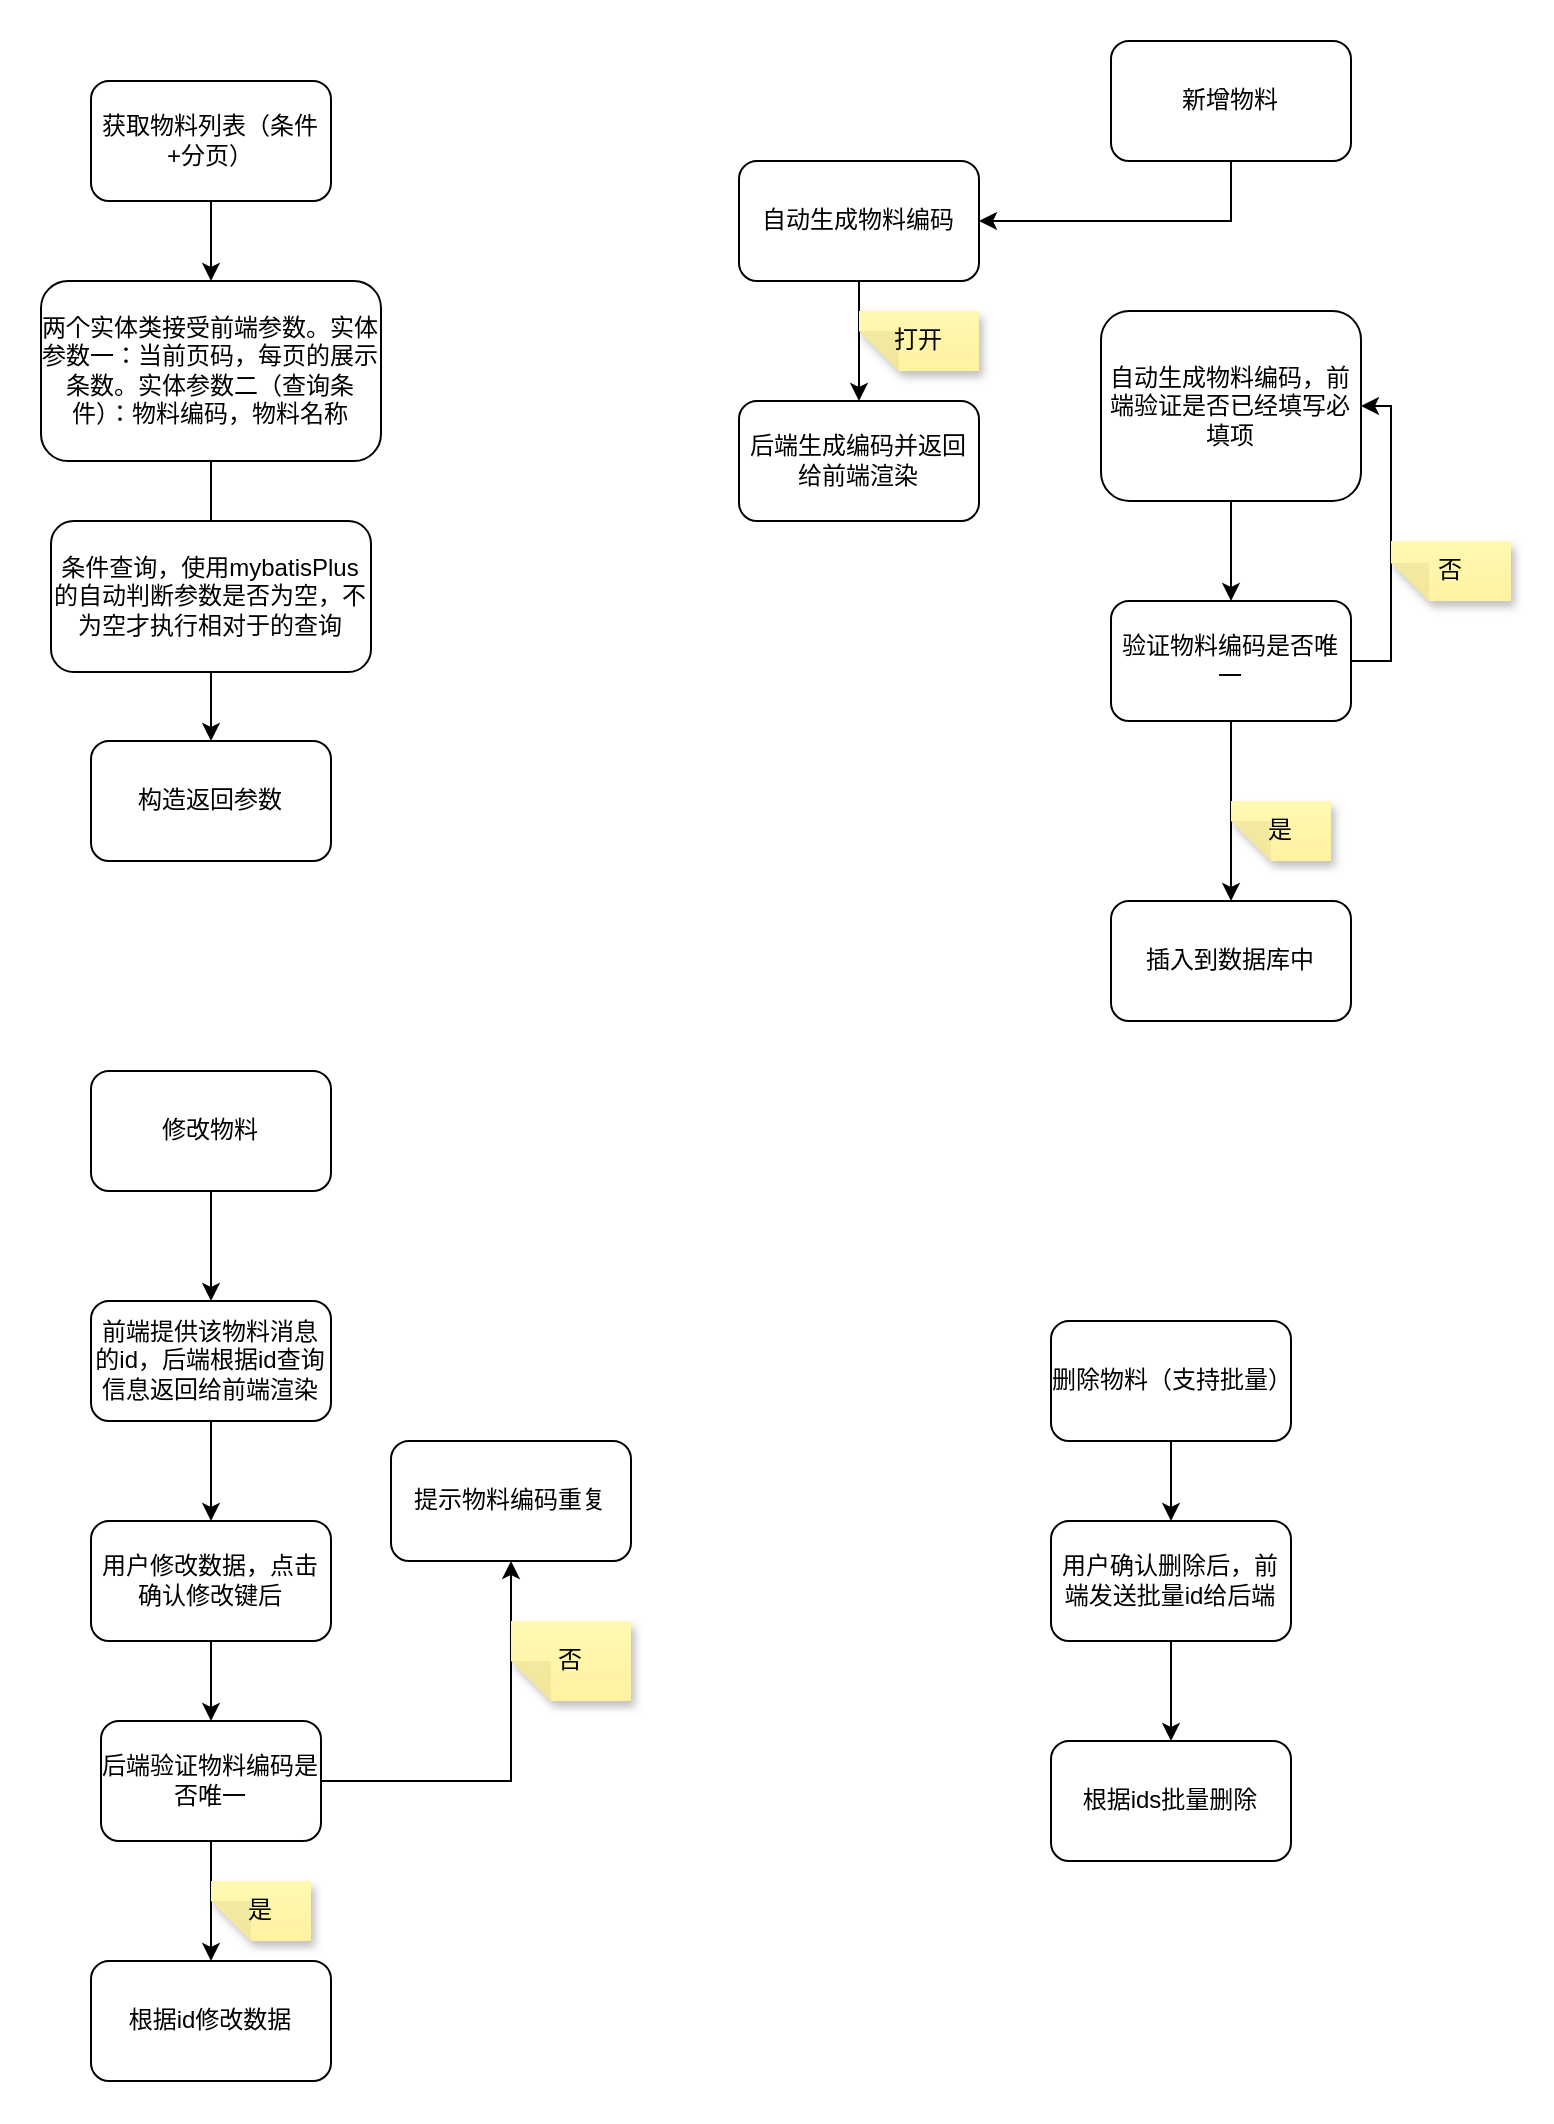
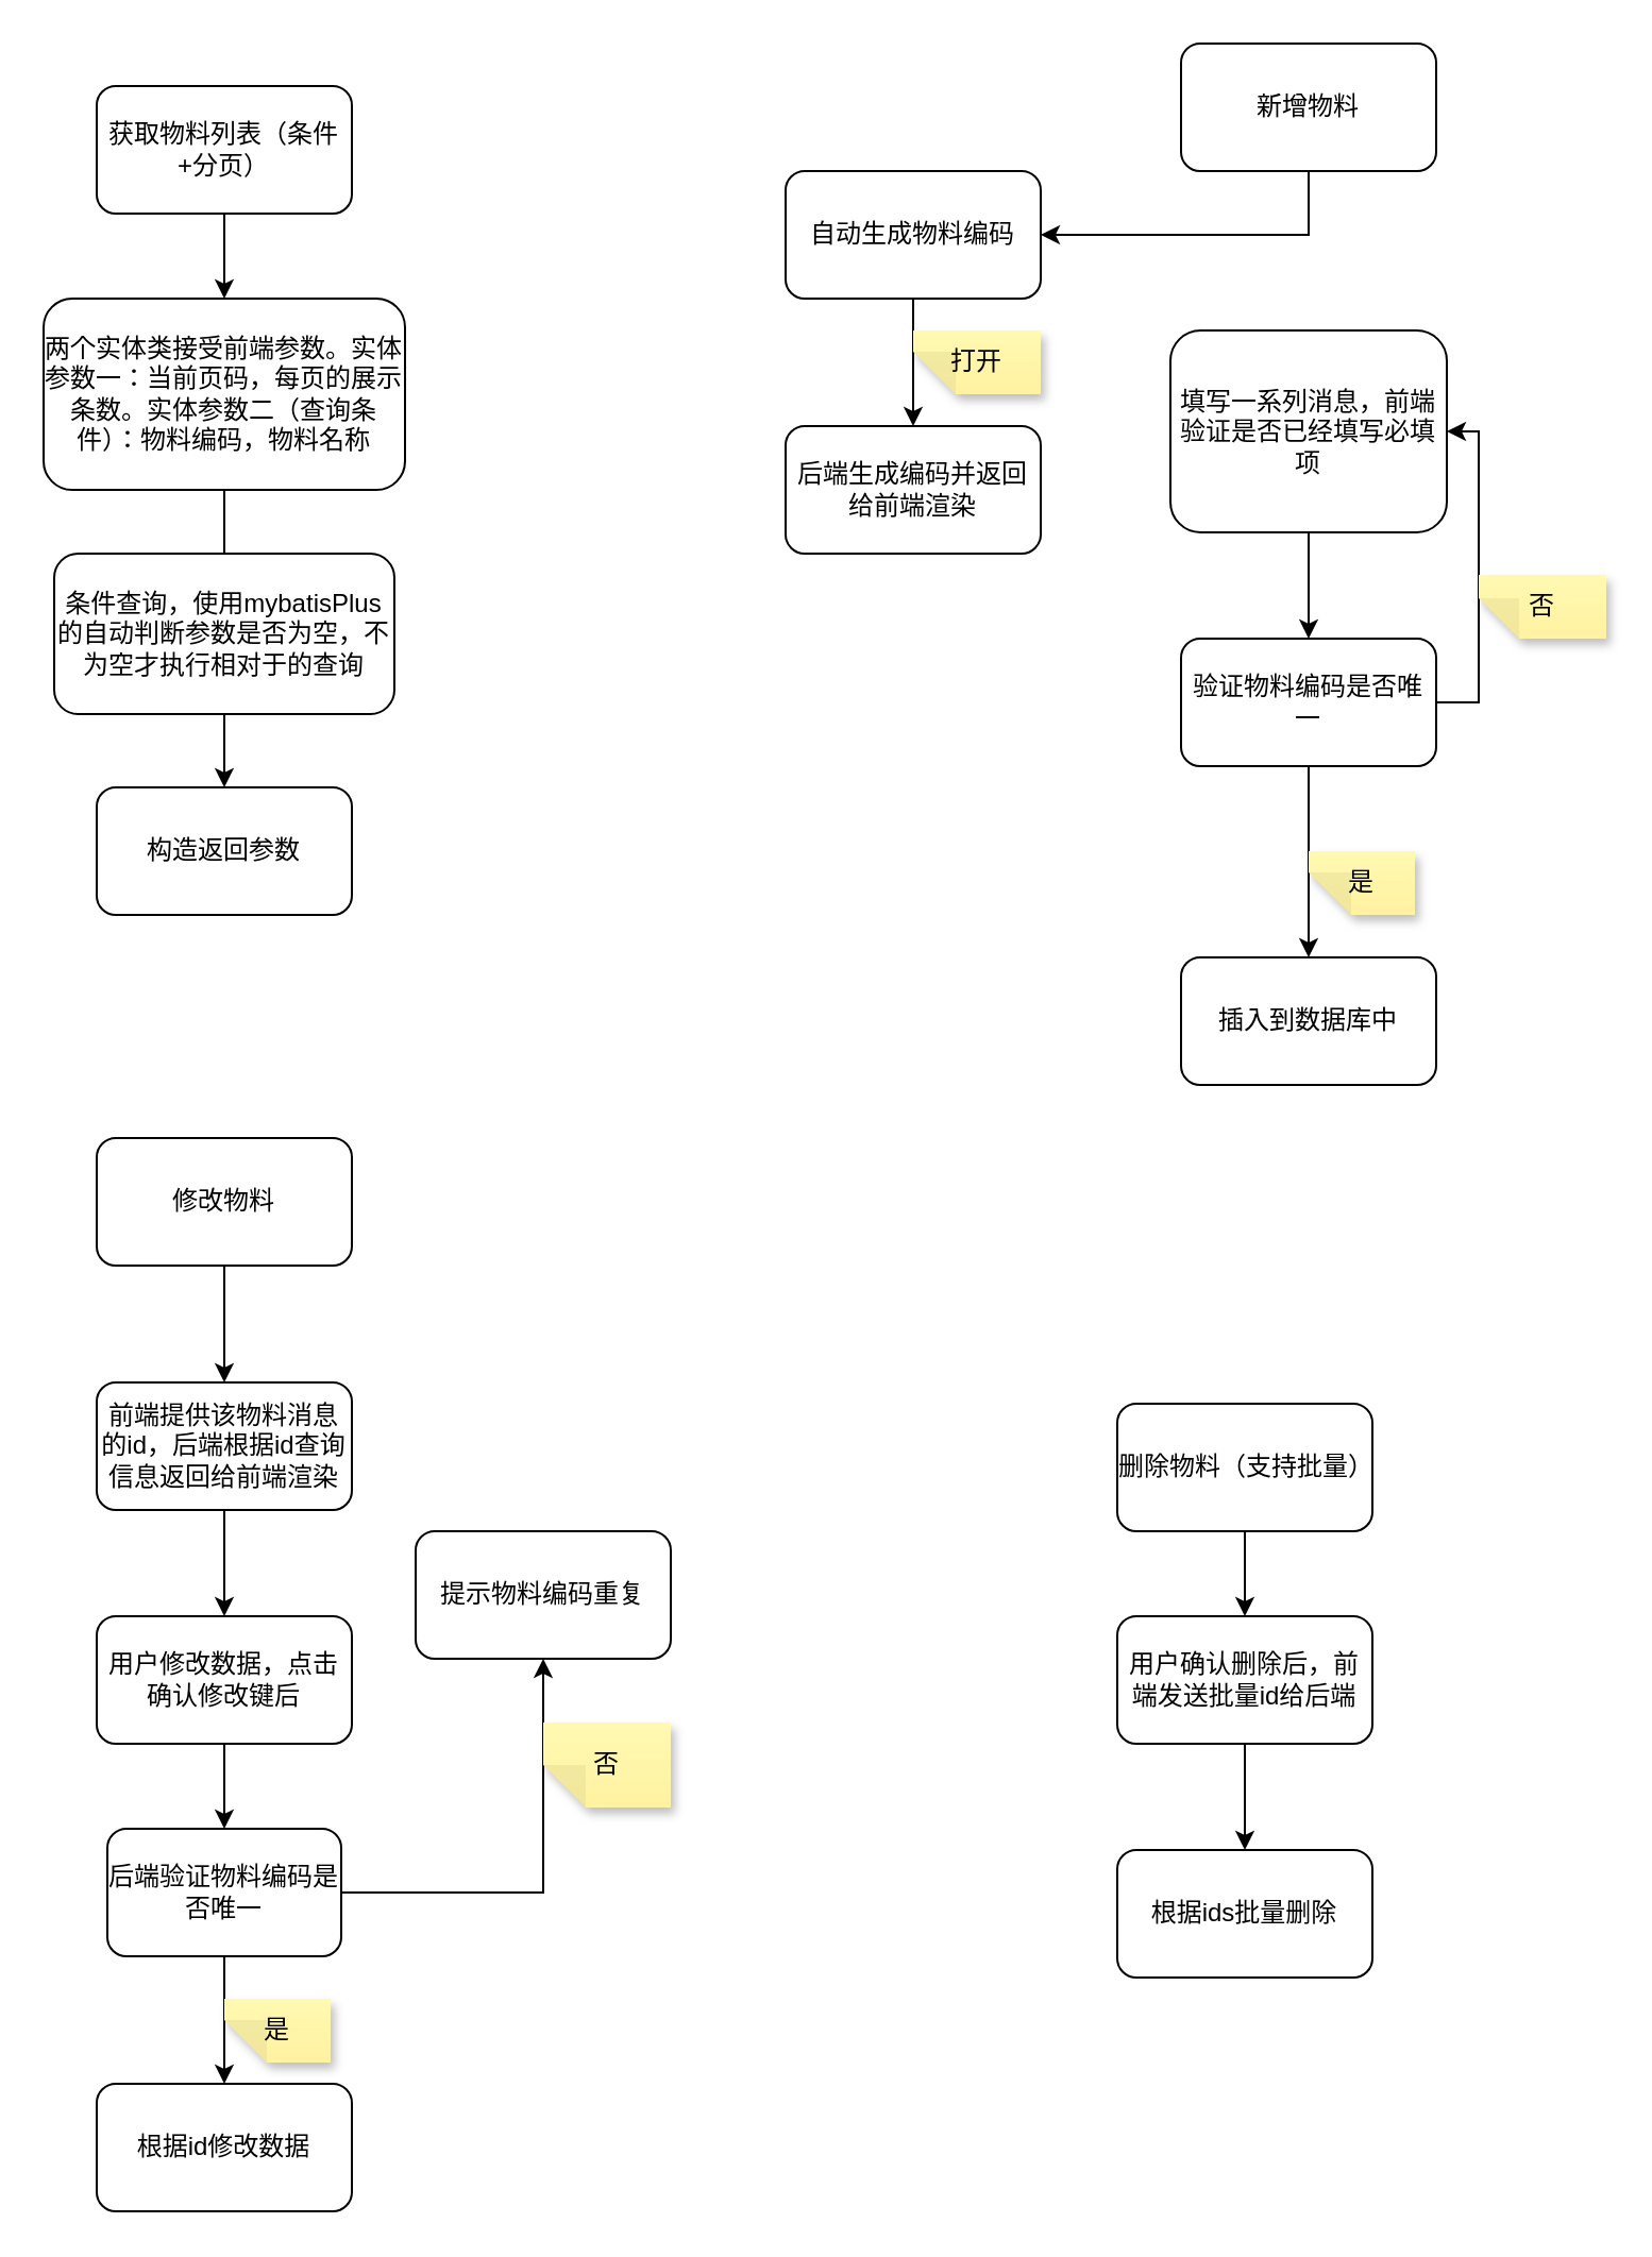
- <mxCell id="19" value="自动生成物料编码，前端验证是否已经填写必填项" style="rounded=1;whiteSpace=wrap;html=1;" parent="1" vertex="1"><mxGeometry x="550" y="155" width="130" height="95" as="geometry" /></mxCell>
+ <mxCell id="19" value="填写一系列消息，前端验证是否已经填写必填项" style="rounded=1;whiteSpace=wrap;html=1;" parent="1" vertex="1"><mxGeometry x="550" y="155" width="130" height="95" as="geometry" /></mxCell>
